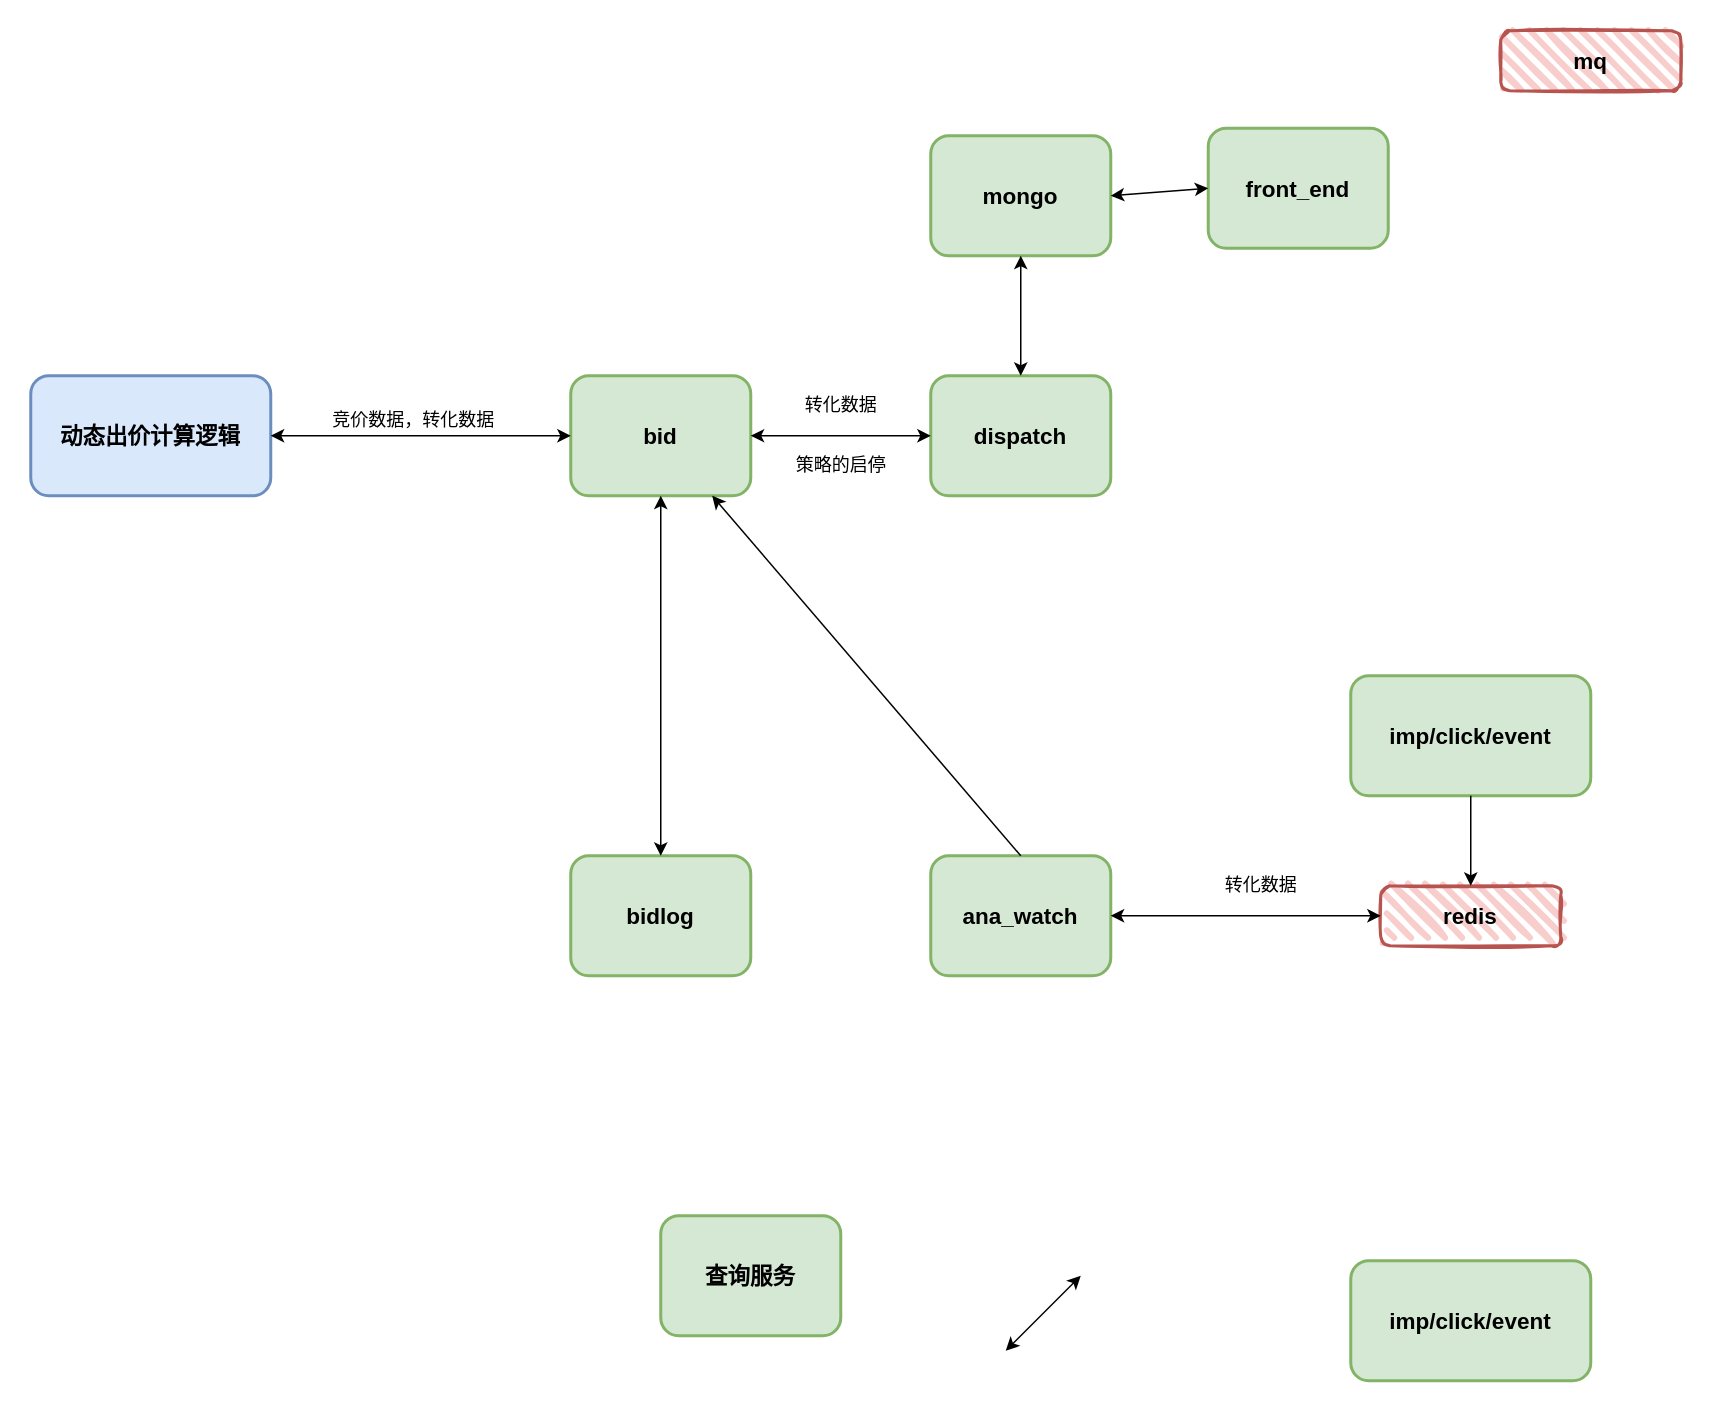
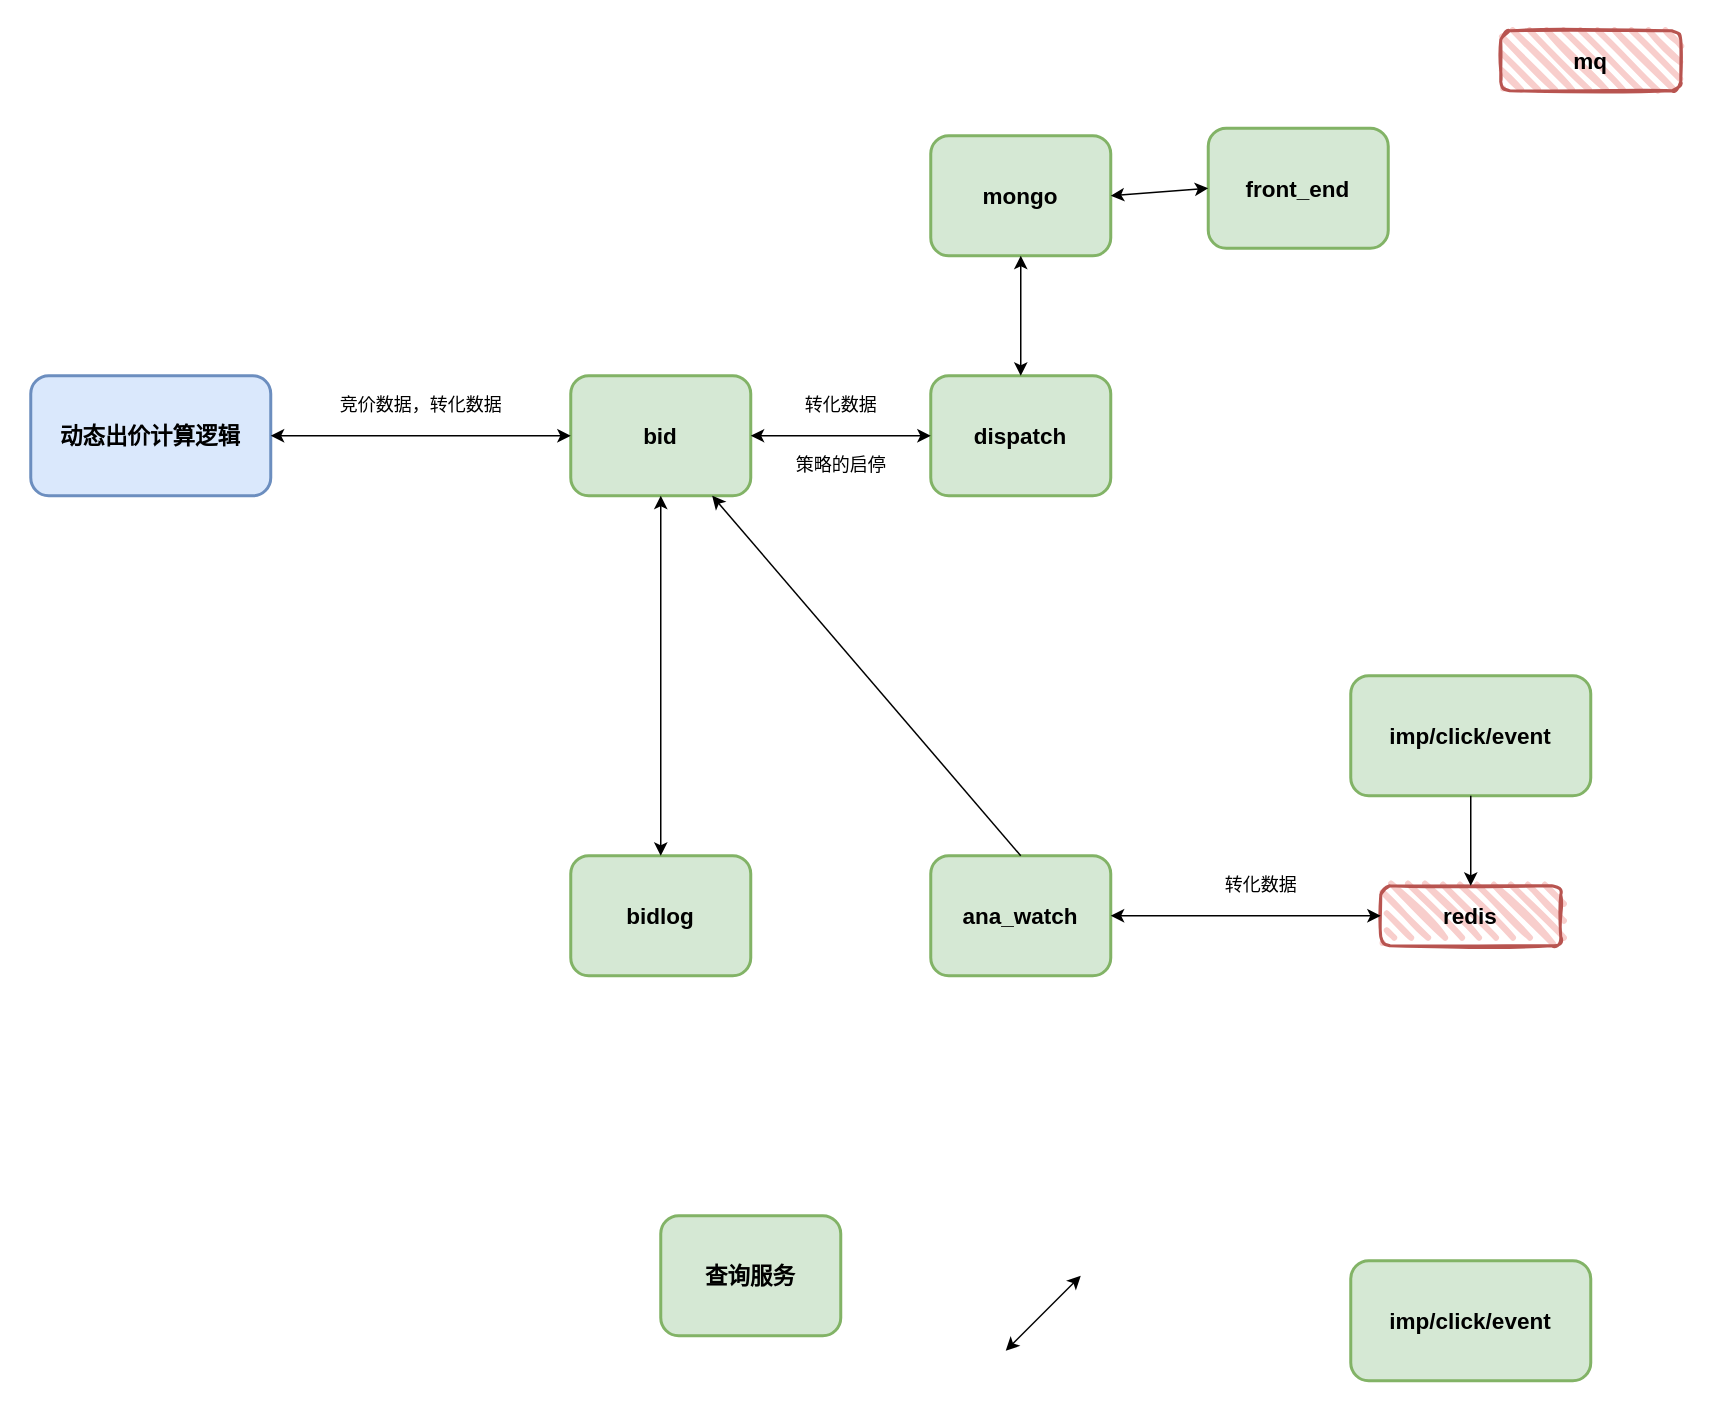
- <mxCell id="9" value="竞价数据，转化数据" style="text;strokeColor=none;fillColor=none;html=1;fontSize=12;fontStyle=0;verticalAlign=middle;align=center;" vertex="1" parent="1"><mxGeometry x="215" y="260" width="120" height="40" as="geometry" /></mxCell>
+ <mxCell id="9" value="竞价数据，转化数据" style="text;strokeColor=none;fillColor=none;html=1;fontSize=12;fontStyle=0;verticalAlign=middle;align=center;" vertex="1" parent="1"><mxGeometry x="220" y="250" width="120" height="40" as="geometry" /></mxCell>
